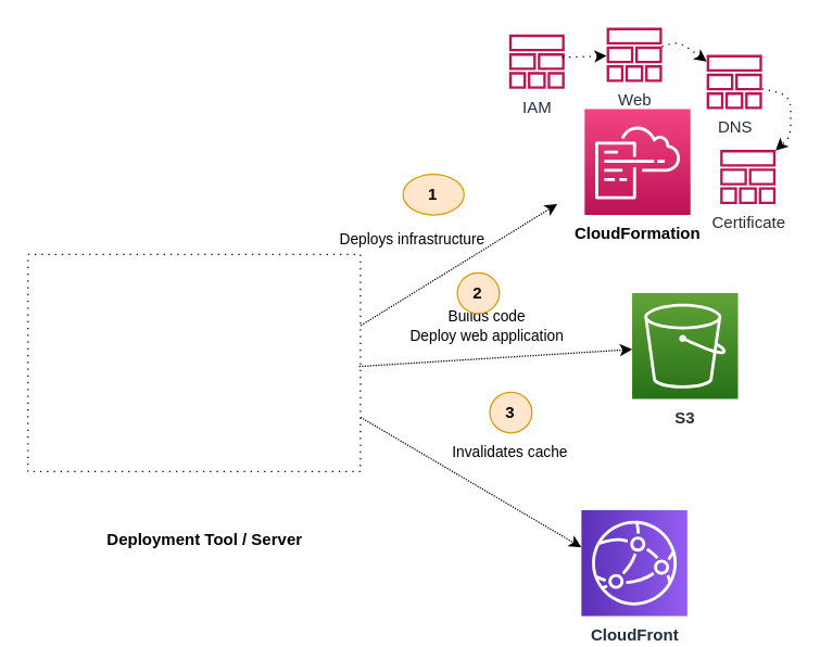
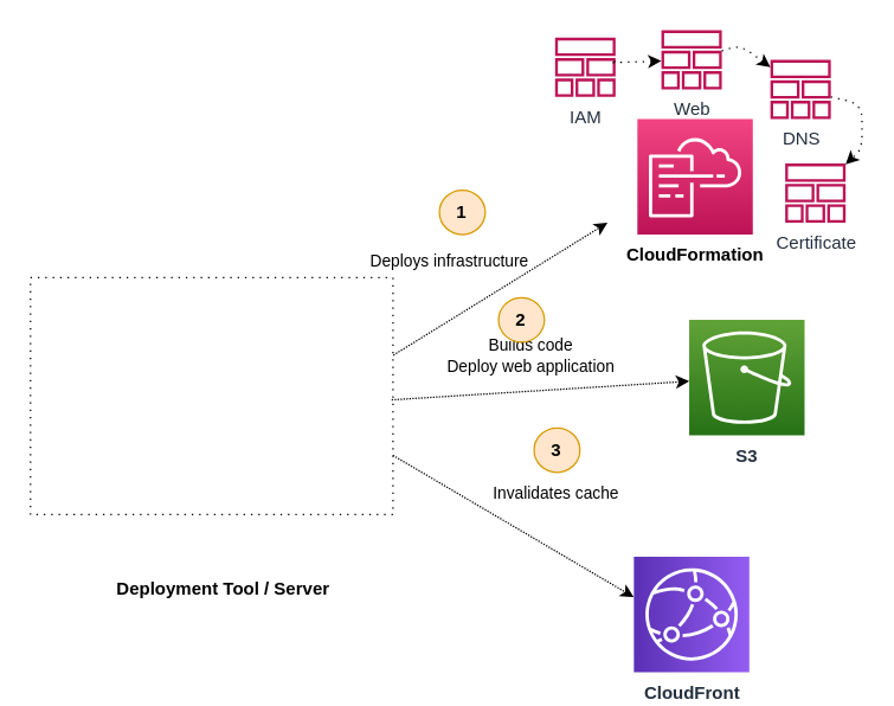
- <mxCell id="8" value="1" style="ellipse;whiteSpace=wrap;html=1;fillColor=#ffe6cc;strokeColor=#d79b00;fontStyle=1" parent="1" vertex="1"><mxGeometry x="296.36" y="128" width="45" height="30" as="geometry" /></mxCell>
+ <mxCell id="8" value="1" style="ellipse;whiteSpace=wrap;html=1;fillColor=#ffe6cc;strokeColor=#d79b00;fontStyle=1" parent="1" vertex="1"><mxGeometry x="296.36" y="128" width="31" height="30" as="geometry" /></mxCell>
